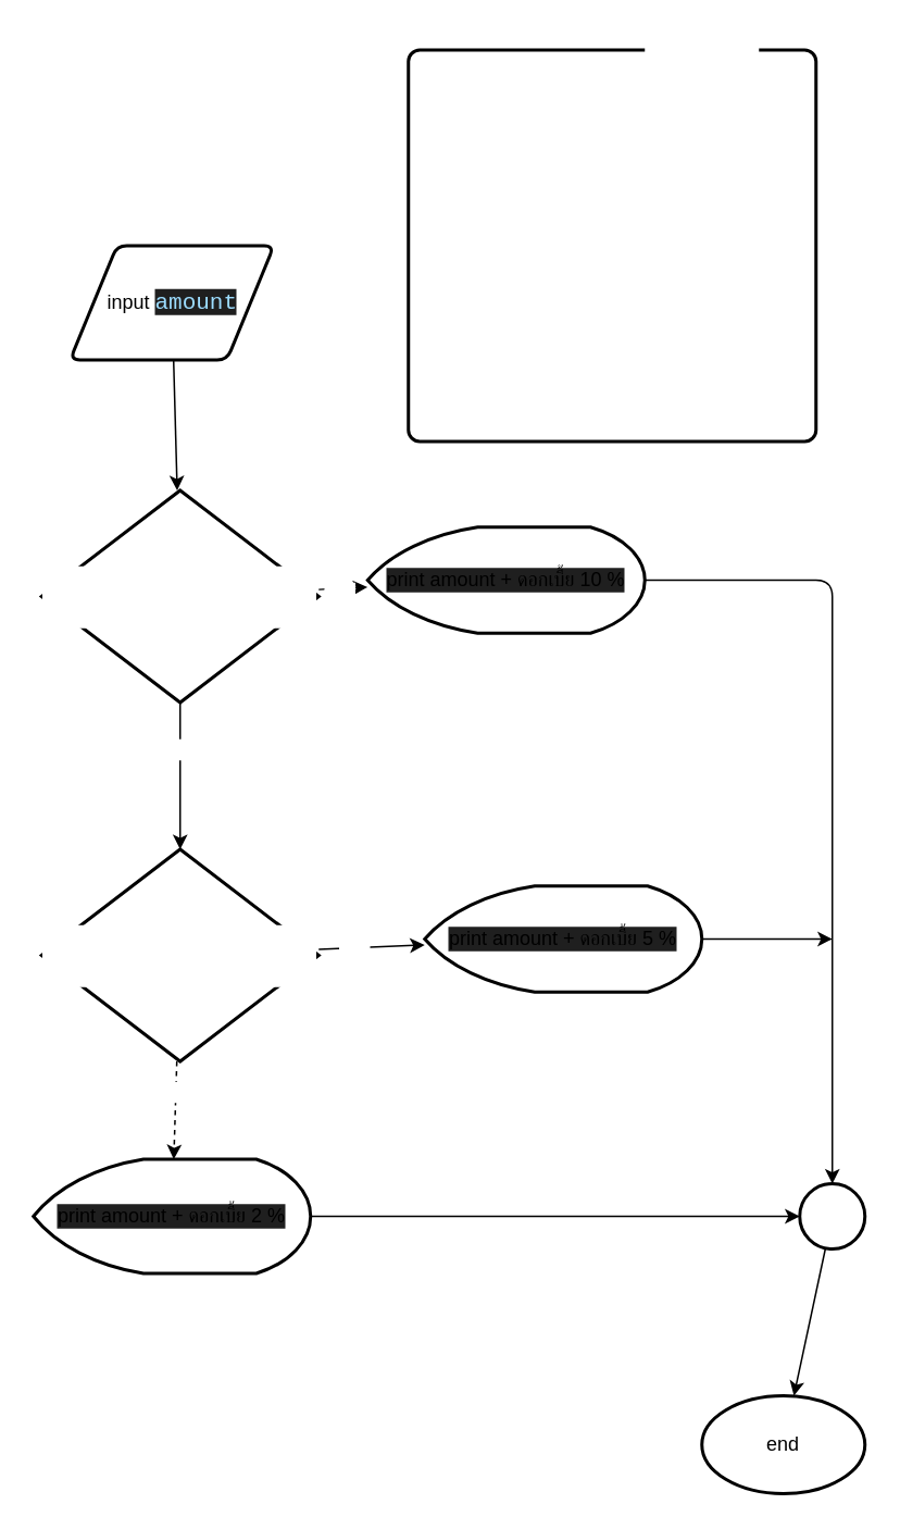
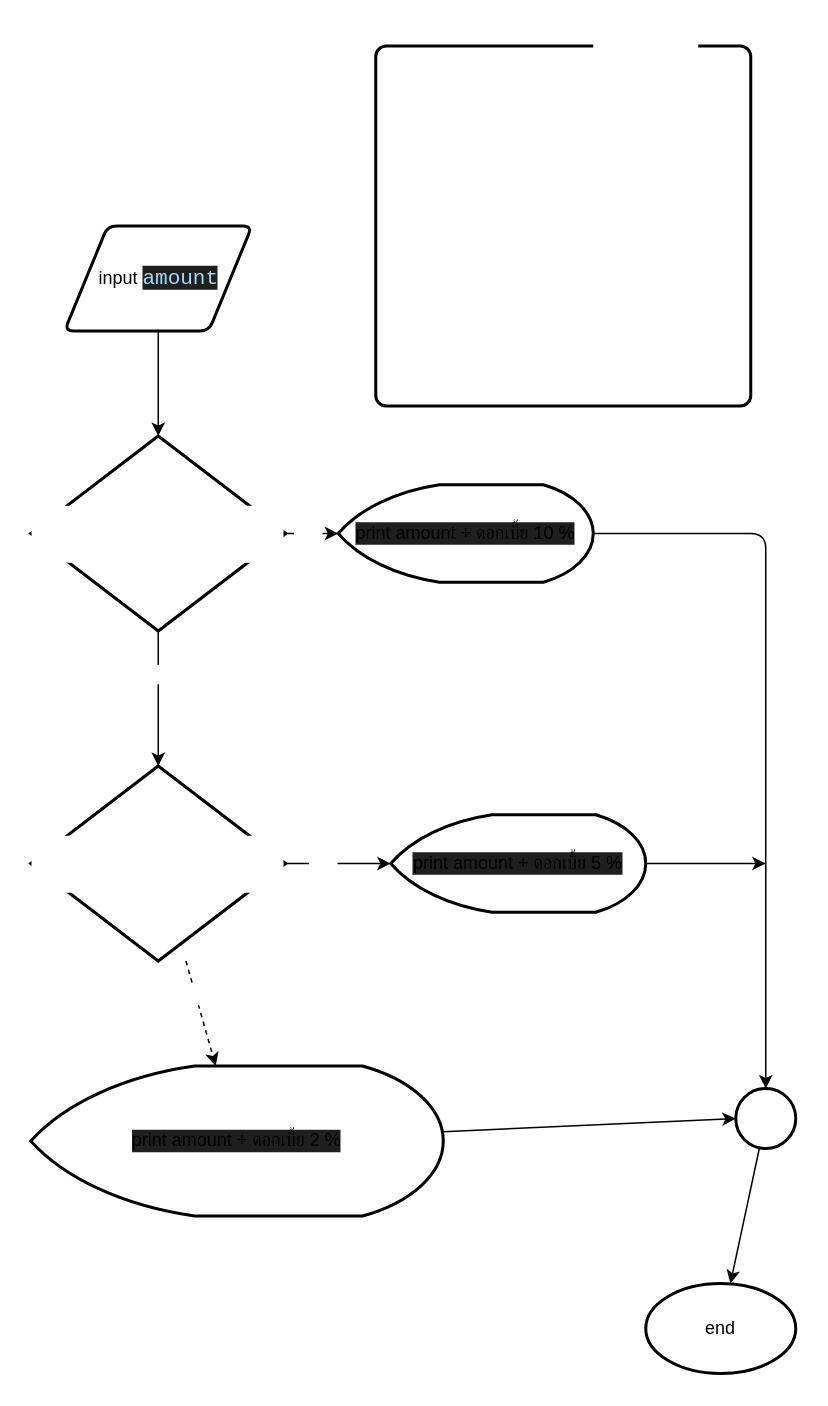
- <mxCell id="8" value="&lt;div style=&quot;font-family: Consolas, &amp;quot;Courier New&amp;quot;, monospace; font-size: 14px; line-height: 19px;&quot;&gt;&lt;span style=&quot;&quot;&gt;&lt;font color=&quot;#ffffff&quot;&gt;if amount &amp;gt;= 1 and amount &amp;lt;= 1000:&lt;/font&gt;&lt;/span&gt;&lt;/div&gt;" style="strokeWidth=2;html=1;shape=mxgraph.flowchart.decision;whiteSpace=wrap;labelBackgroundColor=default;" vertex="1" parent="1"><mxGeometry x="25" y="300" width="170" height="130" as="geometry" /></mxCell>
+ <mxCell id="8" value="&lt;div style=&quot;font-family: Consolas, &amp;quot;Courier New&amp;quot;, monospace; font-size: 14px; line-height: 19px;&quot;&gt;&lt;span style=&quot;&quot;&gt;&lt;font color=&quot;#ffffff&quot;&gt;if amount &amp;gt;= 1 and amount &amp;lt;= 1000:&lt;/font&gt;&lt;/span&gt;&lt;/div&gt;" style="strokeWidth=2;html=1;shape=mxgraph.flowchart.decision;whiteSpace=wrap;labelBackgroundColor=default;" vertex="1" parent="1"><mxGeometry x="20" y="290" width="170" height="130" as="geometry" /></mxCell>
- <mxCell id="13" value="&lt;div style=&quot;font-family: Consolas, &amp;quot;Courier New&amp;quot;, monospace; font-size: 14px; line-height: 19px;&quot;&gt;&lt;span style=&quot;&quot;&gt;&lt;font color=&quot;#ffffff&quot;&gt;if amount &amp;gt;= 1001 and amount &amp;lt;&amp;nbsp;10000:&lt;/font&gt;&lt;/span&gt;&lt;/div&gt;" style="strokeWidth=2;html=1;shape=mxgraph.flowchart.decision;whiteSpace=wrap;labelBackgroundColor=default;" vertex="1" parent="1"><mxGeometry x="25" y="520" width="170" height="130" as="geometry" /></mxCell>
+ <mxCell id="13" value="&lt;div style=&quot;font-family: Consolas, &amp;quot;Courier New&amp;quot;, monospace; font-size: 14px; line-height: 19px;&quot;&gt;&lt;span style=&quot;&quot;&gt;&lt;font color=&quot;#ffffff&quot;&gt;if amount &amp;gt;= 1001 and amount &amp;lt;&amp;nbsp;10000:&lt;/font&gt;&lt;/span&gt;&lt;/div&gt;" style="strokeWidth=2;html=1;shape=mxgraph.flowchart.decision;whiteSpace=wrap;labelBackgroundColor=default;" vertex="1" parent="1"><mxGeometry x="20" y="510" width="170" height="130" as="geometry" /></mxCell>
- <mxCell id="21" value="print amount + ดอกเบี้ย 2 %" style="strokeWidth=2;html=1;shape=mxgraph.flowchart.display;whiteSpace=wrap;labelBackgroundColor=#1F1F1F;" vertex="1" parent="1"><mxGeometry x="20" y="710" width="170" height="70" as="geometry" /></mxCell>
+ <mxCell id="21" value="print amount + ดอกเบี้ย 2 %" style="strokeWidth=2;html=1;shape=mxgraph.flowchart.display;whiteSpace=wrap;labelBackgroundColor=#1F1F1F;" vertex="1" parent="1"><mxGeometry x="20" y="710" width="275" height="100" as="geometry" /></mxCell>
